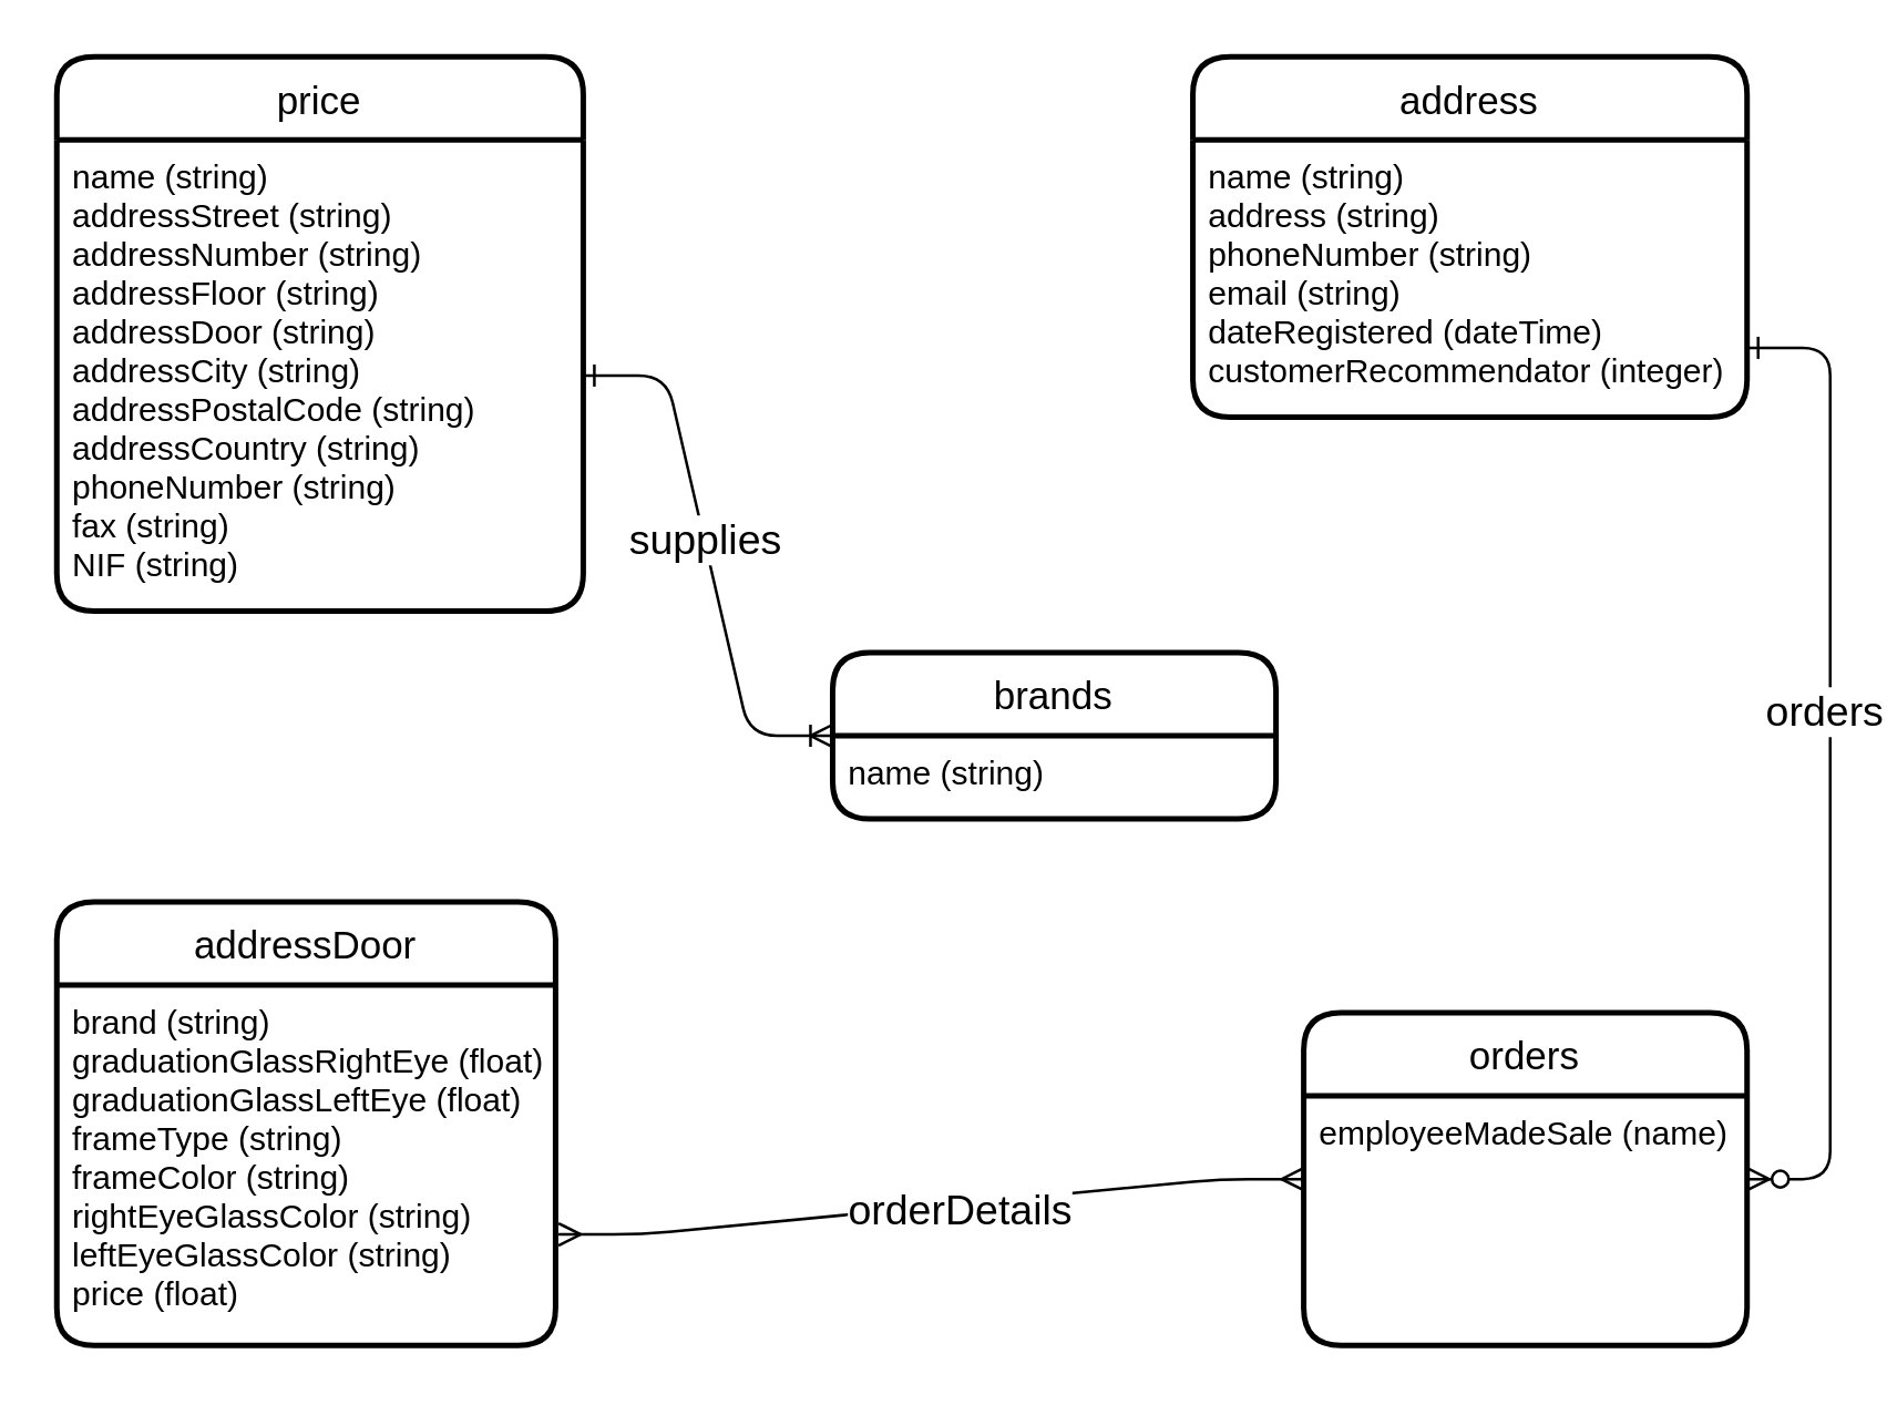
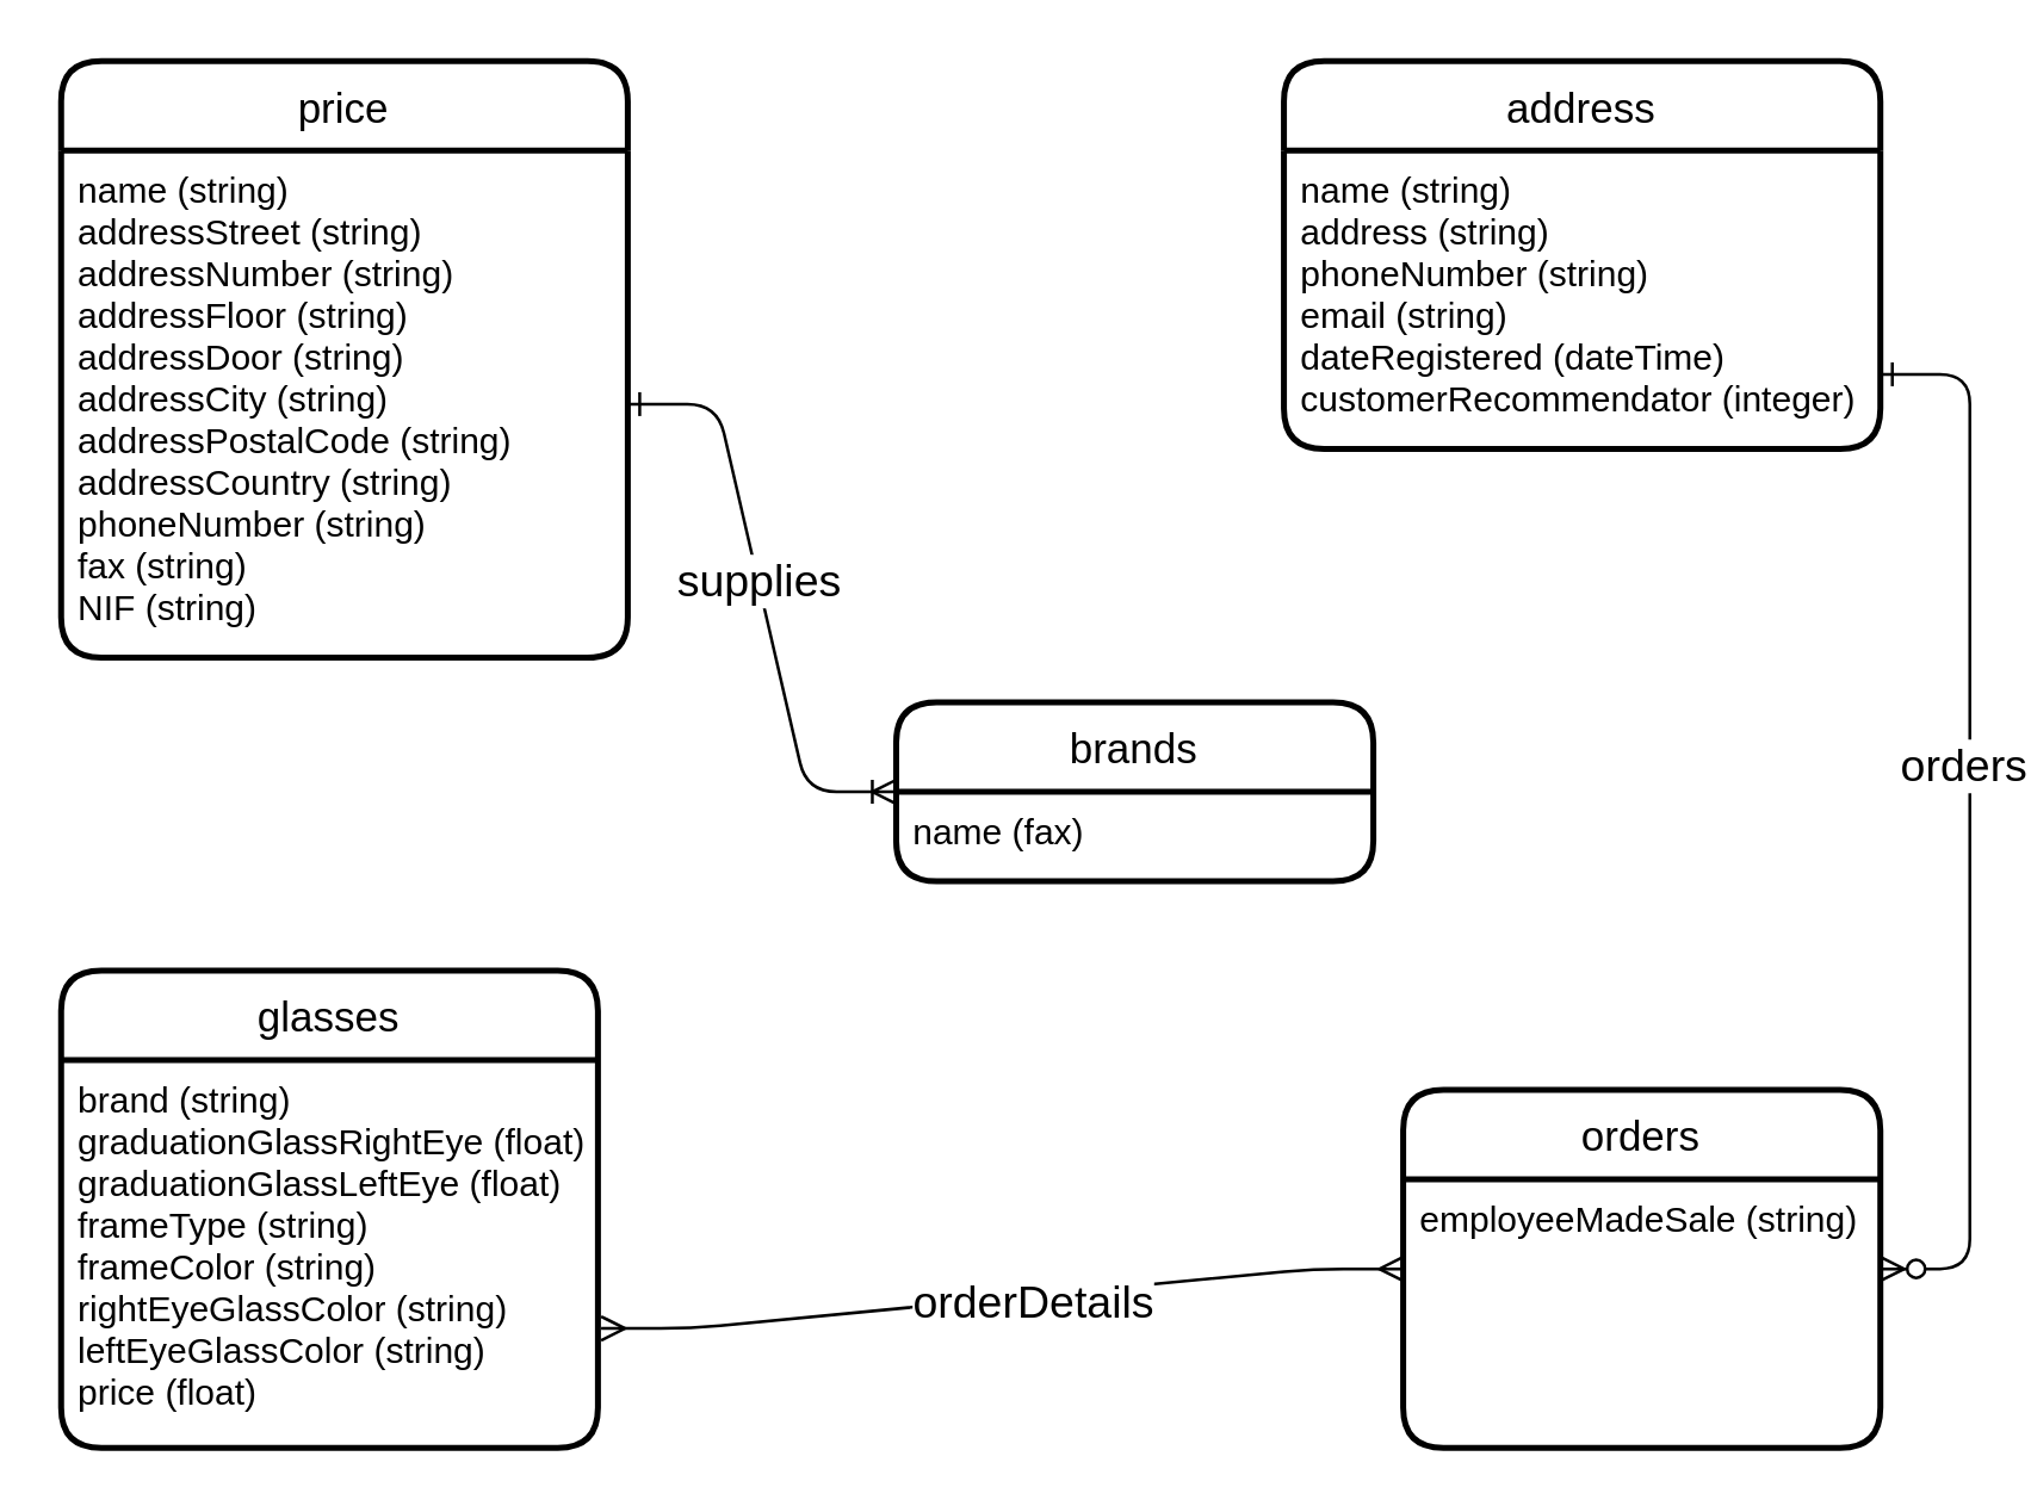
- <mxCell id="15" value="name (string)" style="align=left;strokeColor=none;fillColor=none;spacingLeft=4;fontSize=12;verticalAlign=top;resizable=0;rotatable=0;part=1;" parent="14" vertex="1"><mxGeometry y="30" width="160" height="30" as="geometry" /></mxCell>
+ <mxCell id="15" value="name (fax)" style="align=left;strokeColor=none;fillColor=none;spacingLeft=4;fontSize=12;verticalAlign=top;resizable=0;rotatable=0;part=1;" parent="14" vertex="1"><mxGeometry y="30" width="160" height="30" as="geometry" /></mxCell>
- <mxCell id="6" value="addressDoor" style="swimlane;childLayout=stackLayout;horizontal=1;startSize=30;horizontalStack=0;rounded=1;fontSize=14;fontStyle=0;strokeWidth=2;resizeParent=0;resizeLast=1;shadow=0;dashed=0;align=center;" parent="1" vertex="1"><mxGeometry x="20" y="325" width="180" height="160" as="geometry"><mxRectangle x="60" y="360" width="90" height="30" as="alternateBounds" /></mxGeometry></mxCell>
+ <mxCell id="6" value="glasses" style="swimlane;childLayout=stackLayout;horizontal=1;startSize=30;horizontalStack=0;rounded=1;fontSize=14;fontStyle=0;strokeWidth=2;resizeParent=0;resizeLast=1;shadow=0;dashed=0;align=center;" parent="1" vertex="1"><mxGeometry x="20" y="325" width="180" height="160" as="geometry"><mxRectangle x="60" y="360" width="90" height="30" as="alternateBounds" /></mxGeometry></mxCell>
- <mxCell id="9" value="employeeMadeSale (name)" style="align=left;strokeColor=none;fillColor=none;spacingLeft=4;fontSize=12;verticalAlign=top;resizable=0;rotatable=0;part=1;" parent="8" vertex="1"><mxGeometry y="30" width="160" height="90" as="geometry" /></mxCell>
+ <mxCell id="9" value="employeeMadeSale (string)" style="align=left;strokeColor=none;fillColor=none;spacingLeft=4;fontSize=12;verticalAlign=top;resizable=0;rotatable=0;part=1;" parent="8" vertex="1"><mxGeometry y="30" width="160" height="90" as="geometry" /></mxCell>
